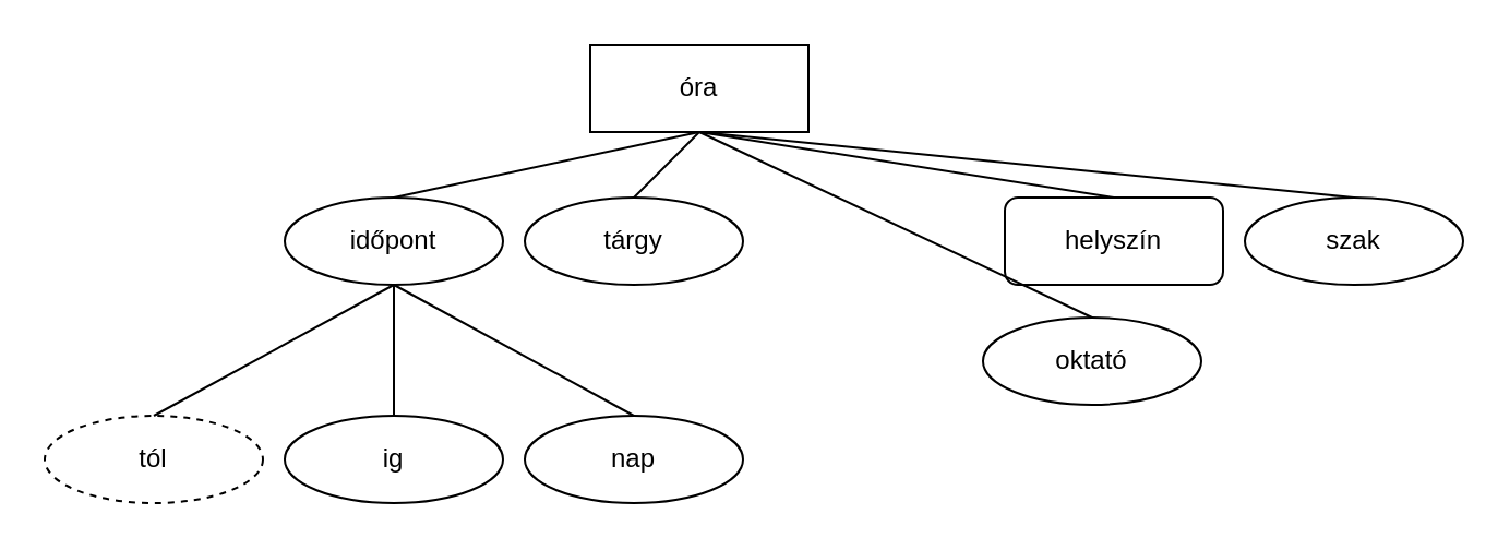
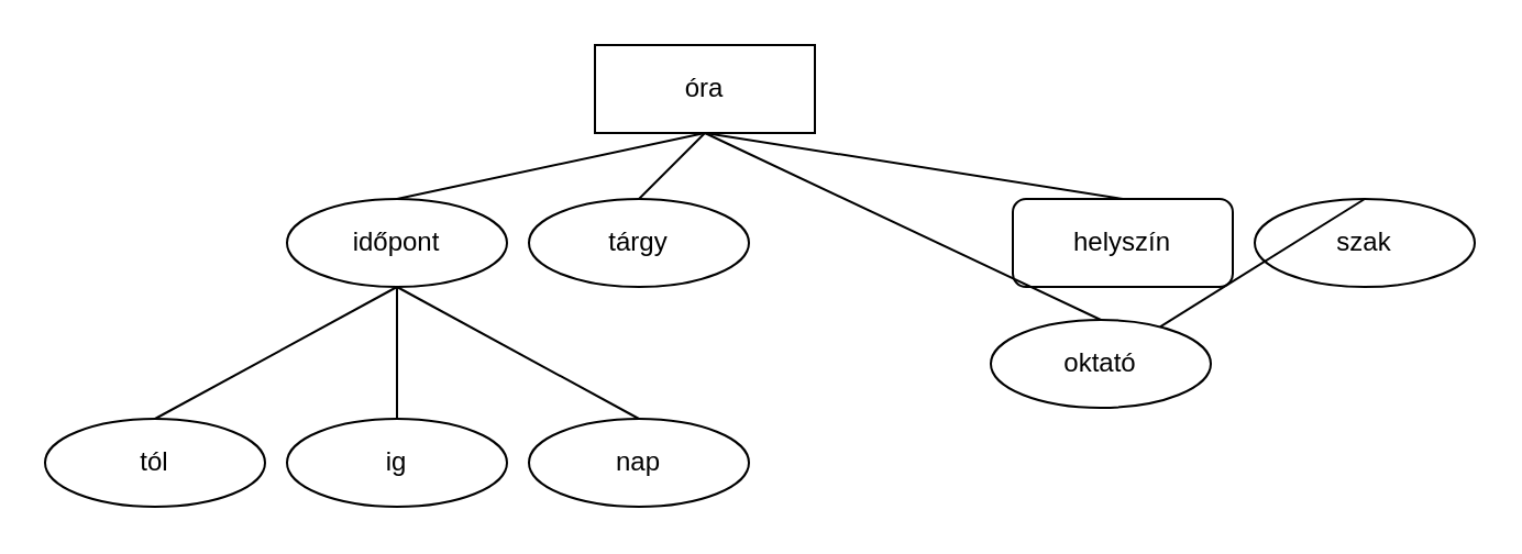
- <mxCell id="18" value="" style="endArrow=none;html=1;rounded=0;exitX=0.5;exitY=0;exitDx=0;exitDy=0;entryX=0.5;entryY=1;entryDx=0;entryDy=0;" edge="1" parent="1" source="7" target="2"><mxGeometry width="50" height="50" relative="1" as="geometry"><mxPoint x="420" y="160" as="sourcePoint" /><mxPoint x="470" y="110" as="targetPoint" /></mxGeometry></mxCell>
+ <mxCell id="18" value="" style="endArrow=none;html=1;rounded=0;exitX=0.5;exitY=0;exitDx=0;exitDy=0;" edge="1" parent="1" source="7" target="6"><mxGeometry width="50" height="50" relative="1" as="geometry"><mxPoint x="420" y="160" as="sourcePoint" /><mxPoint x="470" y="110" as="targetPoint" /></mxGeometry></mxCell>
- <mxCell id="9" value="tól" style="ellipse;whiteSpace=wrap;html=1;align=center;dashed=1;" vertex="1" parent="1"><mxGeometry x="20" y="190" width="100" height="40" as="geometry" /></mxCell>
+ <mxCell id="9" value="tól" style="ellipse;whiteSpace=wrap;html=1;align=center;" vertex="1" parent="1"><mxGeometry x="20" y="190" width="100" height="40" as="geometry" /></mxCell>
